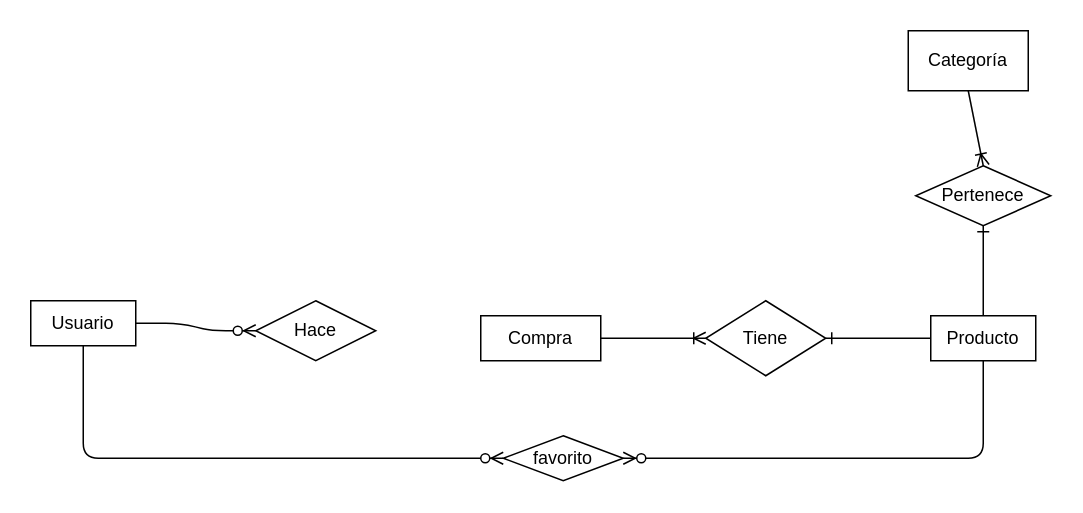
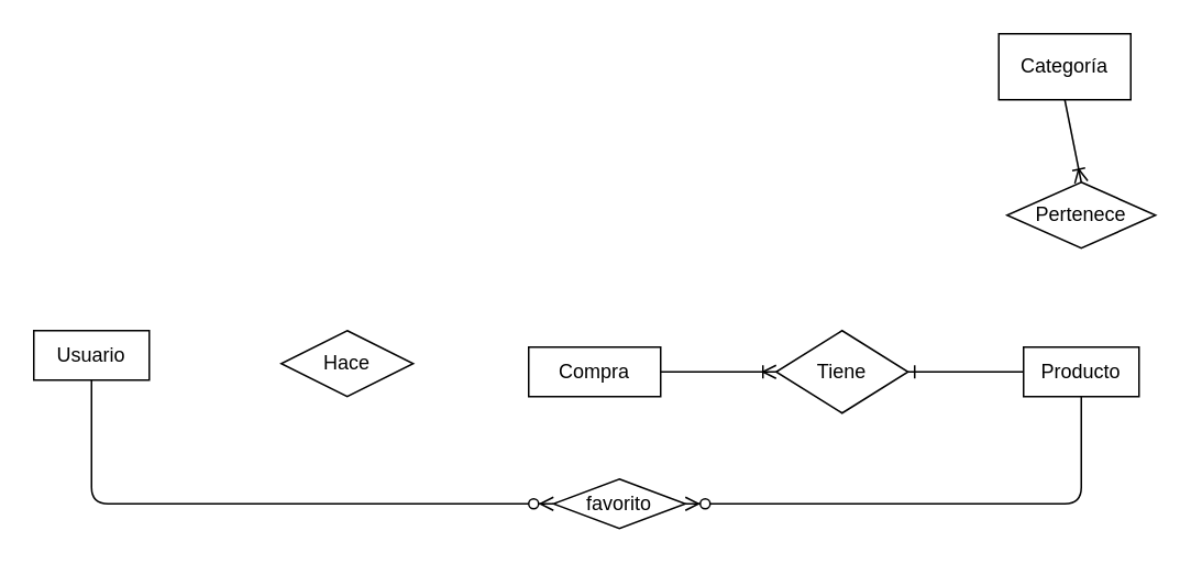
- <mxCell id="15" value="" style="fontSize=12;html=1;endArrow=ERone;endFill=1;exitX=0.5;exitY=0;exitDx=0;exitDy=0;entryX=0.5;entryY=1;entryDx=0;entryDy=0;" parent="1" source="5" target="8" edge="1"><mxGeometry width="100" height="100" relative="1" as="geometry"><mxPoint x="520" y="180" as="sourcePoint" /><mxPoint x="620" y="80" as="targetPoint" /><Array as="points" /></mxGeometry></mxCell>
- <mxCell id="11" value="" style="edgeStyle=entityRelationEdgeStyle;fontSize=12;html=1;endArrow=ERzeroToMany;endFill=1;exitX=1;exitY=0.5;exitDx=0;exitDy=0;entryX=0;entryY=0.5;entryDx=0;entryDy=0;" parent="1" source="2" target="6" edge="1"><mxGeometry width="100" height="100" relative="1" as="geometry"><mxPoint x="110" y="350" as="sourcePoint" /><mxPoint x="210" y="250" as="targetPoint" /></mxGeometry></mxCell>
